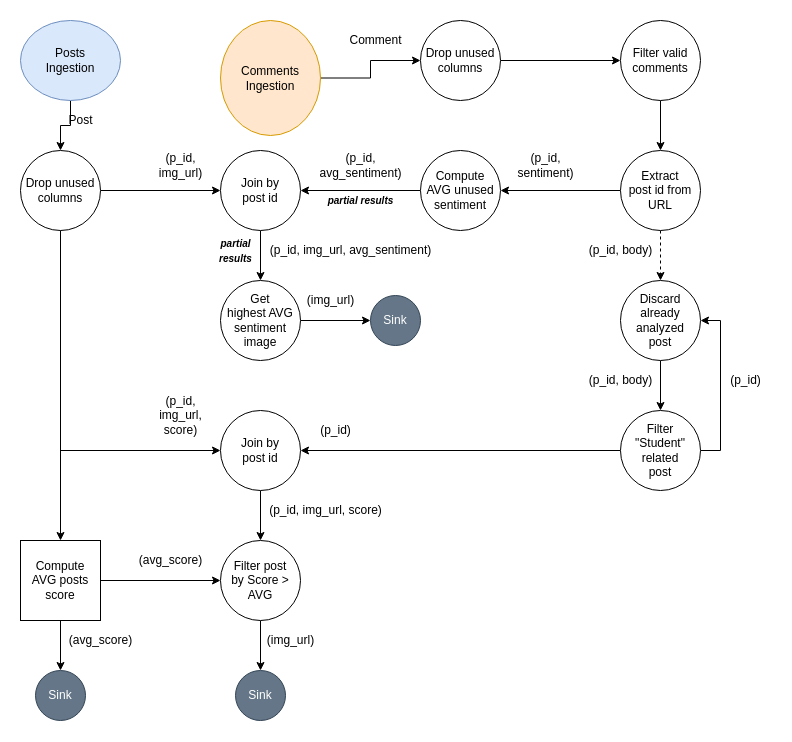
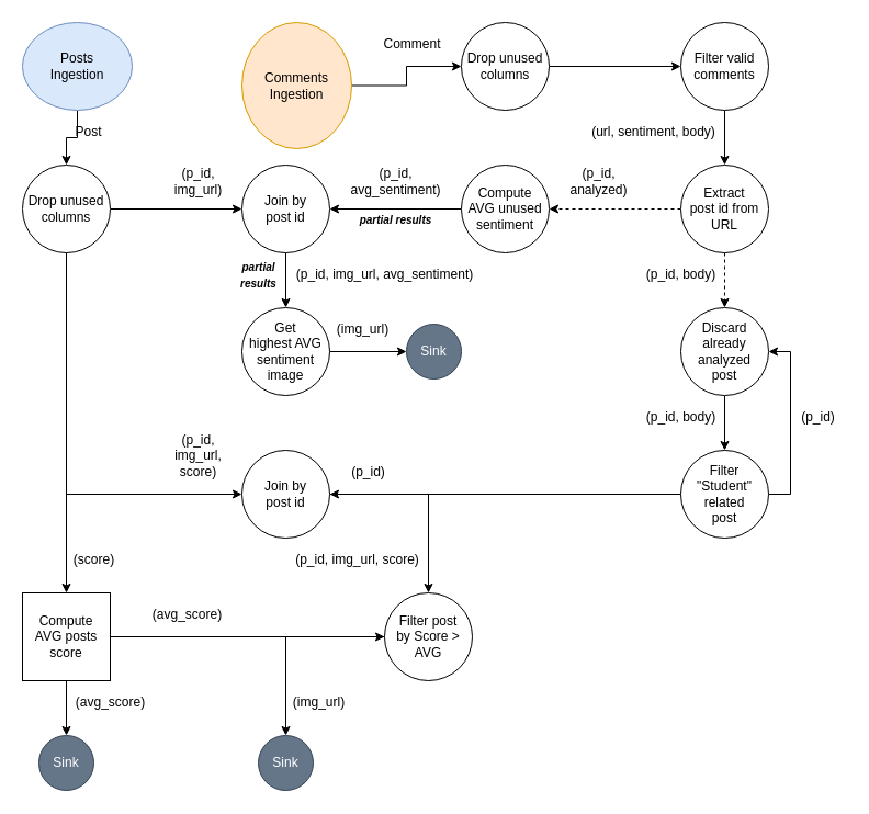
+ <mxCell id="22" value="(url, sentiment, body)" style="text;html=1;align=center;verticalAlign=middle;resizable=0;points=[];autosize=1;strokeColor=none;fillColor=none;" parent="1" vertex="1"><mxGeometry x="530" y="110" width="130" height="20" as="geometry" /></mxCell>
- <mxCell id="25" value="(p_id,&lt;br&gt;sentiment)" style="text;html=1;align=center;verticalAlign=middle;resizable=0;points=[];autosize=1;strokeColor=none;fillColor=none;" parent="1" vertex="1"><mxGeometry x="510" y="150" width="70" height="30" as="geometry" /></mxCell>
+ <mxCell id="25" value="(p_id,&lt;br&gt;analyzed)" style="text;html=1;align=center;verticalAlign=middle;resizable=0;points=[];autosize=1;strokeColor=none;fillColor=none;" parent="1" vertex="1"><mxGeometry x="510" y="150" width="70" height="30" as="geometry" /></mxCell>
- <mxCell id="19" style="edgeStyle=orthogonalEdgeStyle;rounded=0;orthogonalLoop=1;jettySize=auto;html=1;" parent="1" source="21" target="24" edge="1"><mxGeometry relative="1" as="geometry" /></mxCell>
+ <mxCell id="19" style="edgeStyle=orthogonalEdgeStyle;rounded=0;orthogonalLoop=1;jettySize=auto;html=1;dashed=1;" parent="1" source="21" target="24" edge="1"><mxGeometry relative="1" as="geometry" /></mxCell>
+ <mxCell id="55" value="(score)" style="text;html=1;align=center;verticalAlign=middle;resizable=0;points=[];autosize=1;strokeColor=none;fillColor=none;" parent="1" vertex="1"><mxGeometry x="60" y="500" width="50" height="20" as="geometry" /></mxCell>
- <mxCell id="43" value="Filter post&lt;br&gt;by Score &amp;gt; AVG" style="ellipse;whiteSpace=wrap;html=1;aspect=fixed;" parent="1" vertex="1"><mxGeometry x="220" y="540" width="80" height="80" as="geometry" /></mxCell>
+ <mxCell id="43" value="Filter post&lt;br&gt;by Score &amp;gt; AVG" style="ellipse;whiteSpace=wrap;html=1;aspect=fixed;" parent="1" vertex="1"><mxGeometry x="350" y="540" width="80" height="80" as="geometry" /></mxCell>
